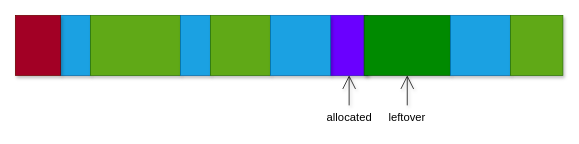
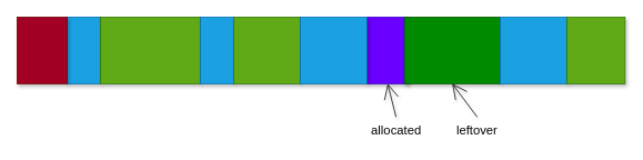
- <mxCell id="13" value="allocated" style="text;html=1;strokeColor=none;fillColor=none;align=center;verticalAlign=middle;whiteSpace=wrap;rounded=0;fontSize=15;shadow=1;" vertex="1" parent="1"><mxGeometry x="437.5" y="140" width="55" height="30" as="geometry" /></mxCell>
+ <mxCell id="13" value="allocated" style="text;html=1;strokeColor=none;fillColor=none;align=center;verticalAlign=middle;whiteSpace=wrap;rounded=0;fontSize=15;shadow=1;" vertex="1" parent="1"><mxGeometry x="447.5" y="140" width="55" height="30" as="geometry" /></mxCell>
- <mxCell id="15" value="leftover" style="text;html=1;strokeColor=none;fillColor=none;align=center;verticalAlign=middle;whiteSpace=wrap;rounded=0;fontSize=15;shadow=1;" vertex="1" parent="1"><mxGeometry x="515" y="140" width="55" height="30" as="geometry" /></mxCell>
+ <mxCell id="15" value="leftover" style="text;html=1;strokeColor=none;fillColor=none;align=center;verticalAlign=middle;whiteSpace=wrap;rounded=0;fontSize=15;shadow=1;" vertex="1" parent="1"><mxGeometry x="545" y="140" width="55" height="30" as="geometry" /></mxCell>
